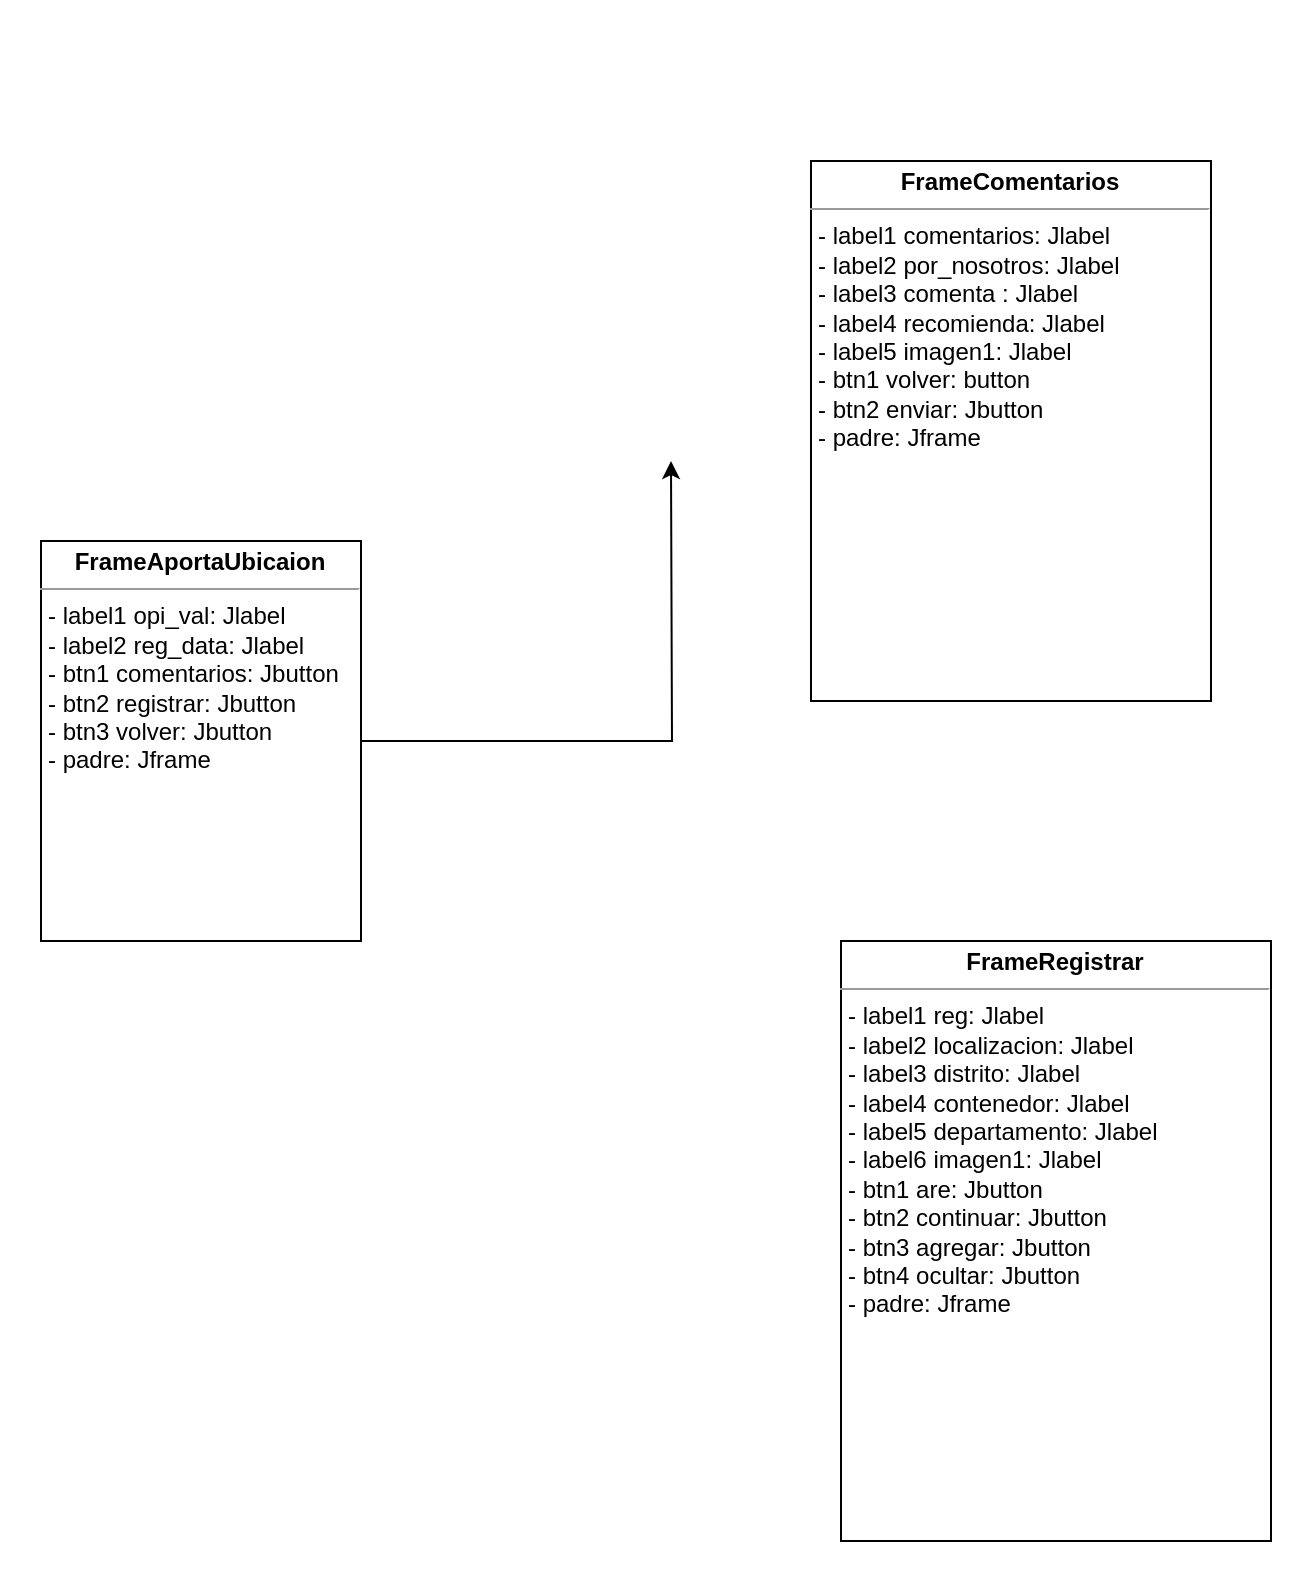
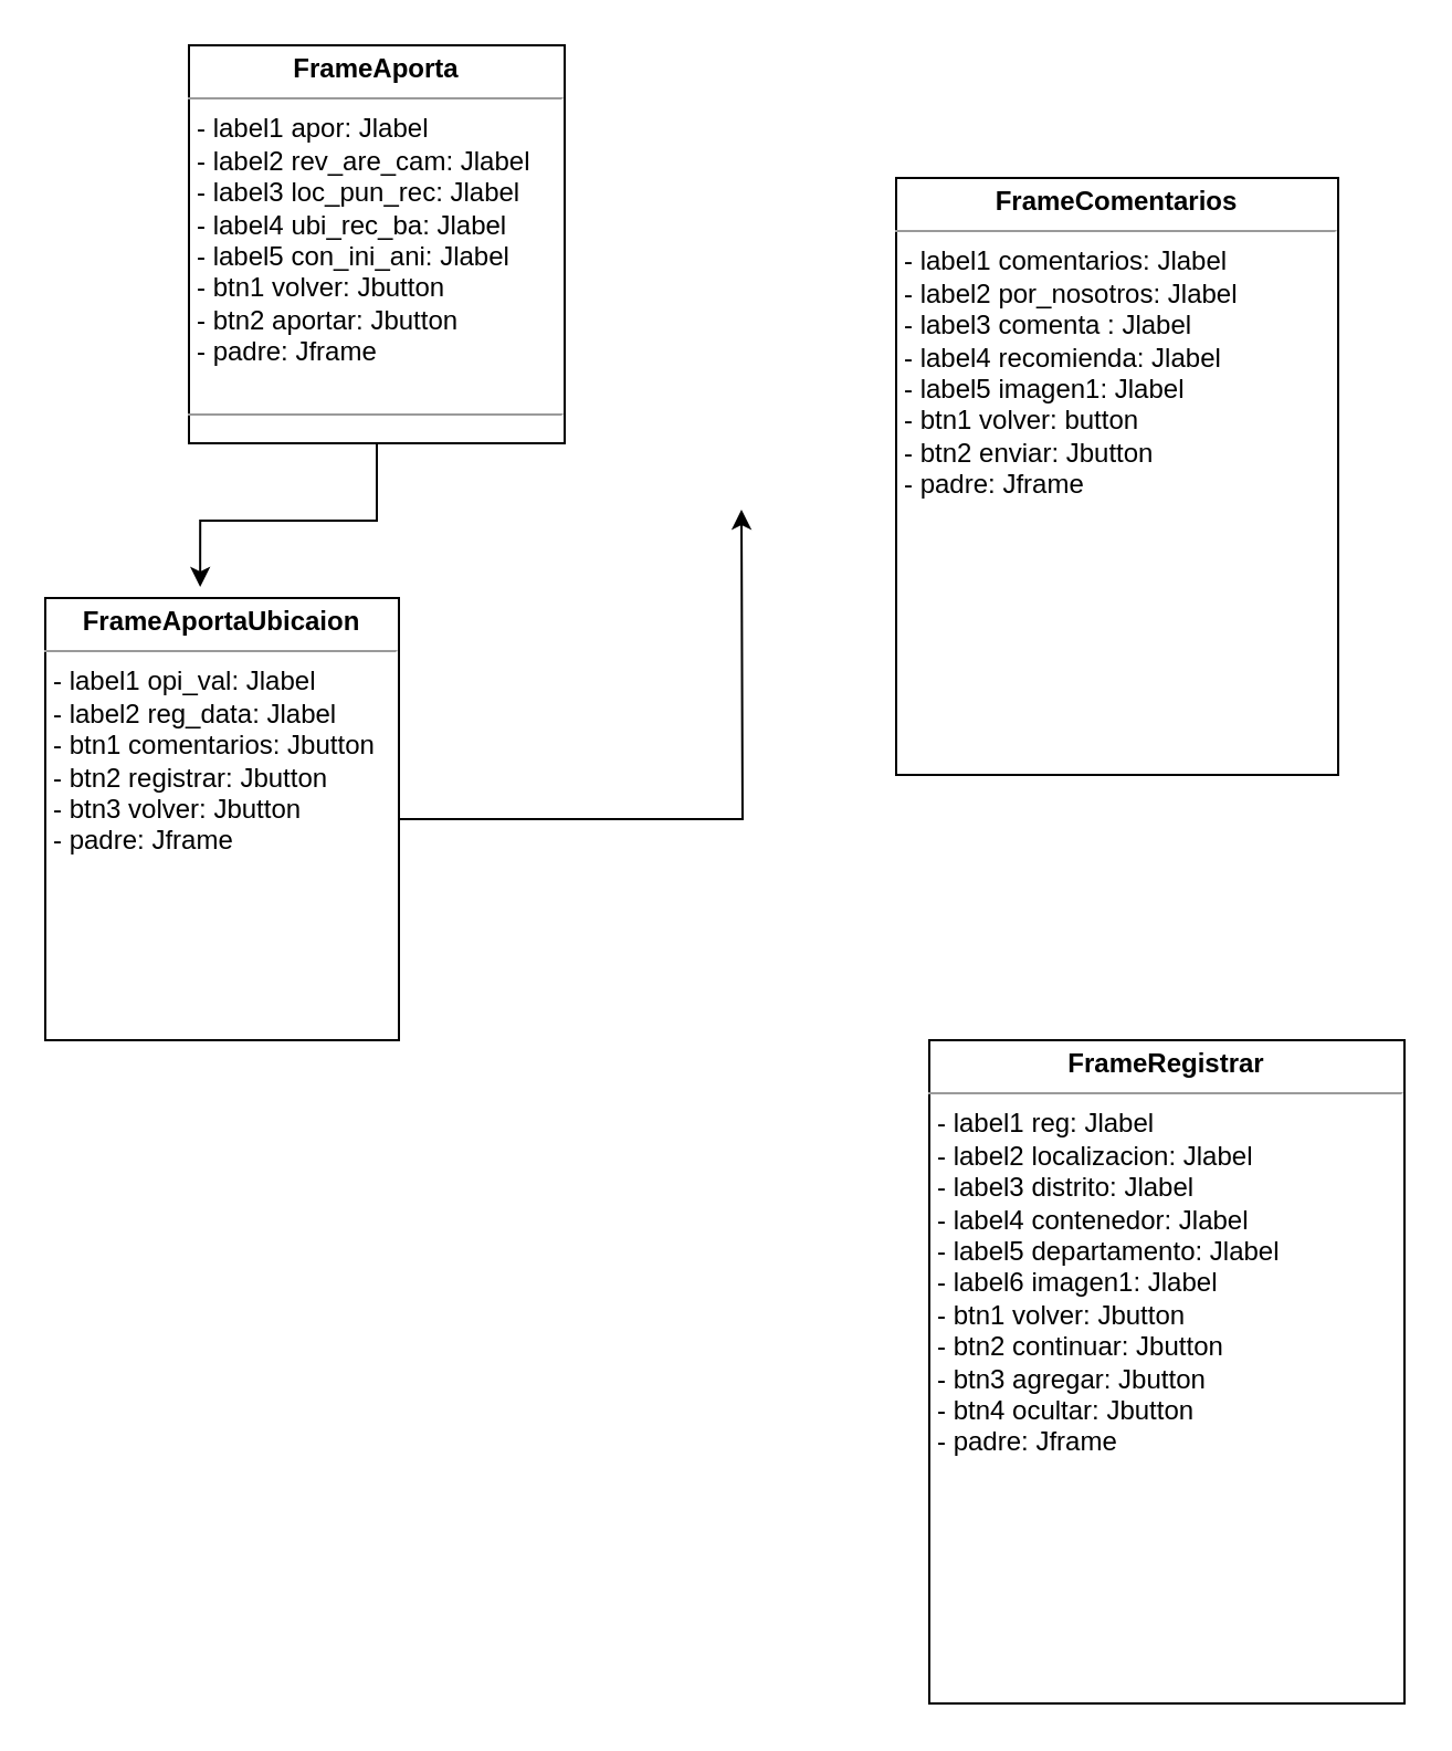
+ <mxCell id="4" value="&lt;p style=&quot;margin:0px;margin-top:4px;text-align:center;&quot;&gt;&lt;b&gt;FrameAporta&lt;/b&gt;&lt;/p&gt;&lt;hr size=&quot;1&quot;&gt;&lt;p style=&quot;margin:0px;margin-left:4px;&quot;&gt;- label1 apor: Jlabel&lt;/p&gt;&lt;p style=&quot;margin:0px;margin-left:4px;&quot;&gt;- label2 rev_are_cam: Jlabel&lt;/p&gt;&lt;p style=&quot;margin:0px;margin-left:4px;&quot;&gt;- label3 loc_pun_rec: Jlabel&lt;/p&gt;&lt;p style=&quot;margin:0px;margin-left:4px;&quot;&gt;- label4 ubi_rec_ba: Jlabel&lt;/p&gt;&lt;p style=&quot;margin:0px;margin-left:4px;&quot;&gt;- label5 con_ini_ani: Jlabel&lt;/p&gt;&lt;p style=&quot;margin:0px;margin-left:4px;&quot;&gt;- btn1 volver: Jbutton&lt;/p&gt;&lt;p style=&quot;margin:0px;margin-left:4px;&quot;&gt;- btn2 aportar: Jbutton&lt;/p&gt;&lt;p style=&quot;margin:0px;margin-left:4px;&quot;&gt;- padre: Jframe&lt;/p&gt;&lt;p style=&quot;margin:0px;margin-left:4px;&quot;&gt;&lt;br&gt;&lt;/p&gt;&lt;hr size=&quot;1&quot;&gt;&lt;p style=&quot;margin:0px;margin-left:4px;&quot;&gt;&lt;br&gt;&lt;/p&gt;" style="verticalAlign=top;align=left;overflow=fill;fontSize=12;fontFamily=Helvetica;html=1;whiteSpace=wrap;" vertex="1" parent="1"><mxGeometry x="85" y="20" width="170" height="180" as="geometry" /></mxCell>
+ <mxCell id="7" style="edgeStyle=orthogonalEdgeStyle;rounded=0;orthogonalLoop=1;jettySize=auto;html=1;entryX=0.438;entryY=-0.025;entryDx=0;entryDy=0;entryPerimeter=0;" edge="1" parent="1" source="4" target="3"><mxGeometry relative="1" as="geometry" /></mxCell>
- <mxCell id="5" value="&lt;p style=&quot;margin:0px;margin-top:4px;text-align:center;&quot;&gt;&lt;b&gt;FrameRegistrar&lt;/b&gt;&lt;/p&gt;&lt;hr size=&quot;1&quot;&gt;&lt;p style=&quot;margin:0px;margin-left:4px;&quot;&gt;- label1 reg: Jlabel&lt;/p&gt;&lt;p style=&quot;margin:0px;margin-left:4px;&quot;&gt;- label2 localizacion: Jlabel&lt;/p&gt;&lt;p style=&quot;margin:0px;margin-left:4px;&quot;&gt;- label3 distrito: Jlabel&lt;/p&gt;&lt;p style=&quot;margin:0px;margin-left:4px;&quot;&gt;- label4 contenedor: Jlabel&lt;/p&gt;&lt;p style=&quot;margin:0px;margin-left:4px;&quot;&gt;- label5 departamento: Jlabel&lt;/p&gt;&lt;p style=&quot;margin:0px;margin-left:4px;&quot;&gt;- label6 imagen1: Jlabel&lt;/p&gt;&lt;p style=&quot;margin:0px;margin-left:4px;&quot;&gt;- btn1 are: Jbutton&lt;/p&gt;&lt;p style=&quot;margin:0px;margin-left:4px;&quot;&gt;- btn2 continuar: Jbutton&lt;/p&gt;&lt;p style=&quot;margin:0px;margin-left:4px;&quot;&gt;- btn3 agregar: Jbutton&lt;/p&gt;&lt;p style=&quot;margin:0px;margin-left:4px;&quot;&gt;- btn4 ocultar: Jbutton&lt;/p&gt;&lt;p style=&quot;margin:0px;margin-left:4px;&quot;&gt;- padre: Jframe&lt;/p&gt;" style="verticalAlign=top;align=left;overflow=fill;fontSize=12;fontFamily=Helvetica;html=1;whiteSpace=wrap;" vertex="1" parent="1"><mxGeometry x="420" y="470" width="215" height="300" as="geometry" /></mxCell>
+ <mxCell id="5" value="&lt;p style=&quot;margin:0px;margin-top:4px;text-align:center;&quot;&gt;&lt;b&gt;FrameRegistrar&lt;/b&gt;&lt;/p&gt;&lt;hr size=&quot;1&quot;&gt;&lt;p style=&quot;margin:0px;margin-left:4px;&quot;&gt;- label1 reg: Jlabel&lt;/p&gt;&lt;p style=&quot;margin:0px;margin-left:4px;&quot;&gt;- label2 localizacion: Jlabel&lt;/p&gt;&lt;p style=&quot;margin:0px;margin-left:4px;&quot;&gt;- label3 distrito: Jlabel&lt;/p&gt;&lt;p style=&quot;margin:0px;margin-left:4px;&quot;&gt;- label4 contenedor: Jlabel&lt;/p&gt;&lt;p style=&quot;margin:0px;margin-left:4px;&quot;&gt;- label5 departamento: Jlabel&lt;/p&gt;&lt;p style=&quot;margin:0px;margin-left:4px;&quot;&gt;- label6 imagen1: Jlabel&lt;/p&gt;&lt;p style=&quot;margin:0px;margin-left:4px;&quot;&gt;- btn1 volver: Jbutton&lt;/p&gt;&lt;p style=&quot;margin:0px;margin-left:4px;&quot;&gt;- btn2 continuar: Jbutton&lt;/p&gt;&lt;p style=&quot;margin:0px;margin-left:4px;&quot;&gt;- btn3 agregar: Jbutton&lt;/p&gt;&lt;p style=&quot;margin:0px;margin-left:4px;&quot;&gt;- btn4 ocultar: Jbutton&lt;/p&gt;&lt;p style=&quot;margin:0px;margin-left:4px;&quot;&gt;- padre: Jframe&lt;/p&gt;" style="verticalAlign=top;align=left;overflow=fill;fontSize=12;fontFamily=Helvetica;html=1;whiteSpace=wrap;" vertex="1" parent="1"><mxGeometry x="420" y="470" width="215" height="300" as="geometry" /></mxCell>
